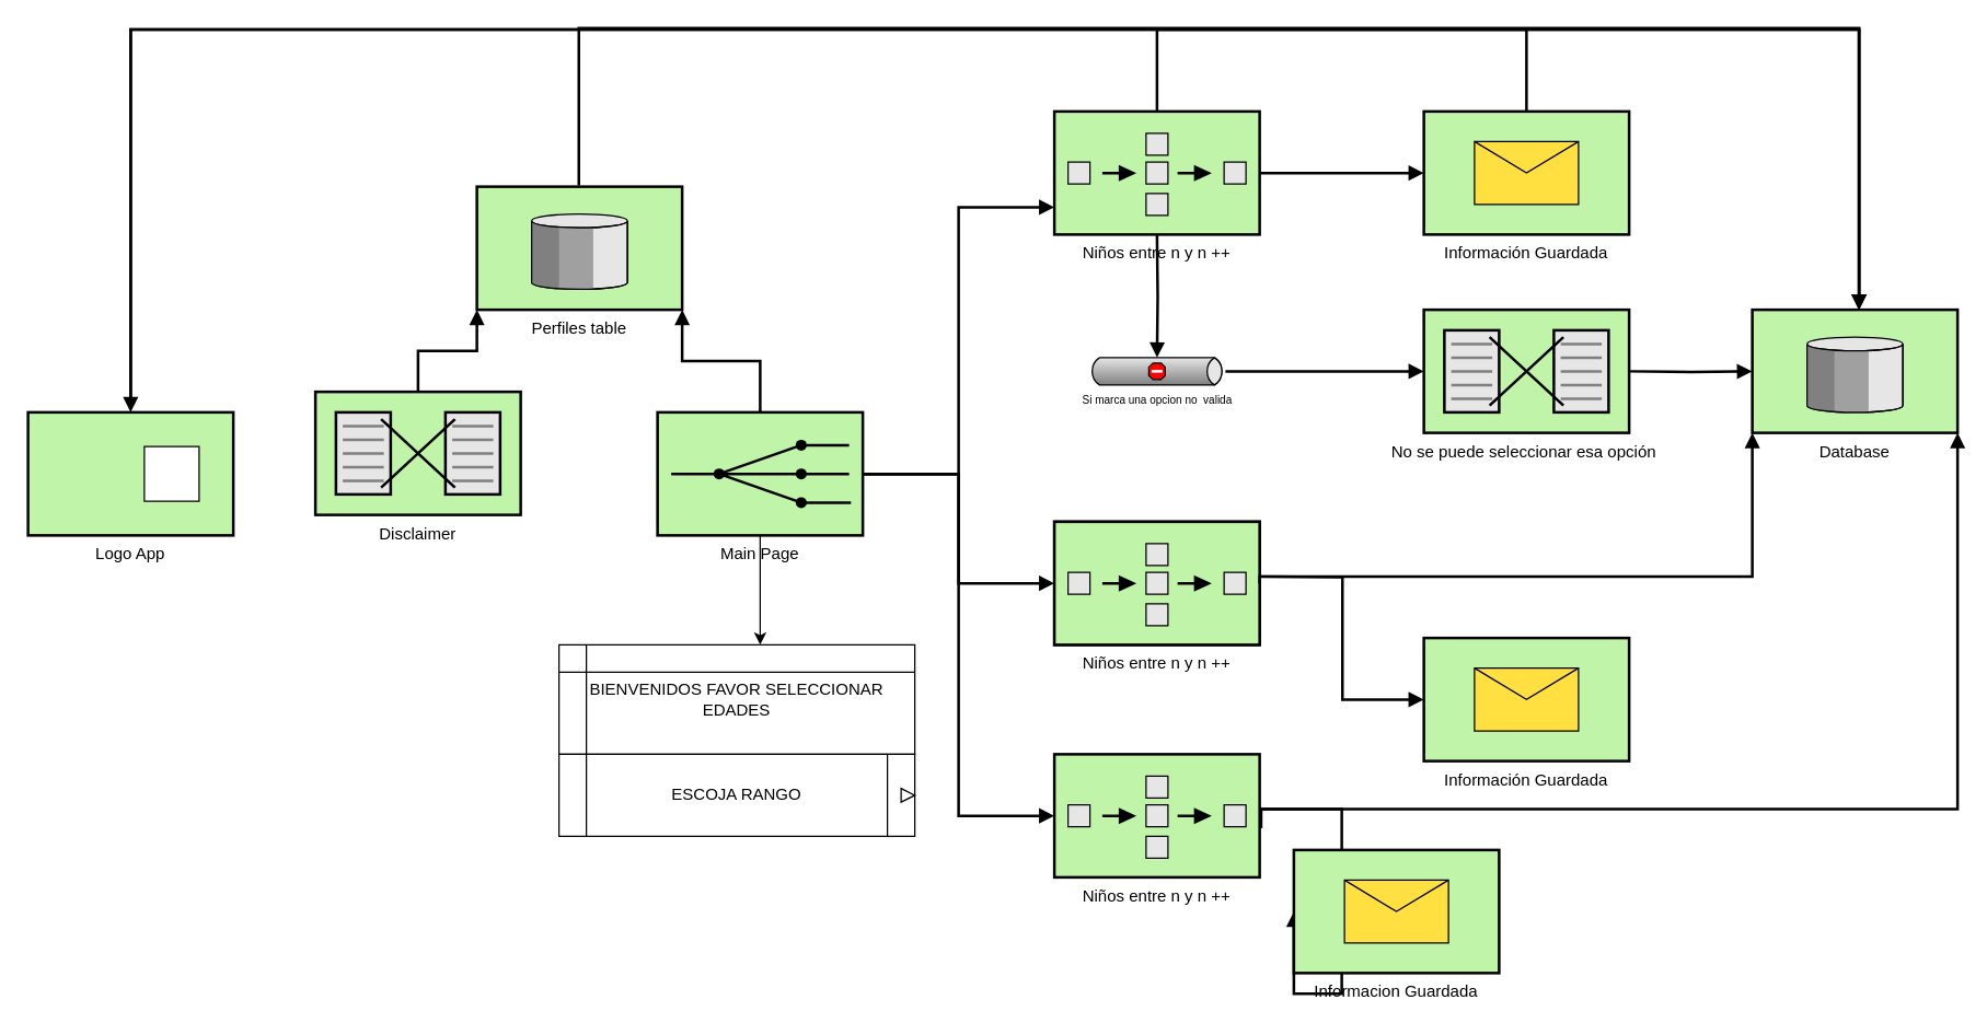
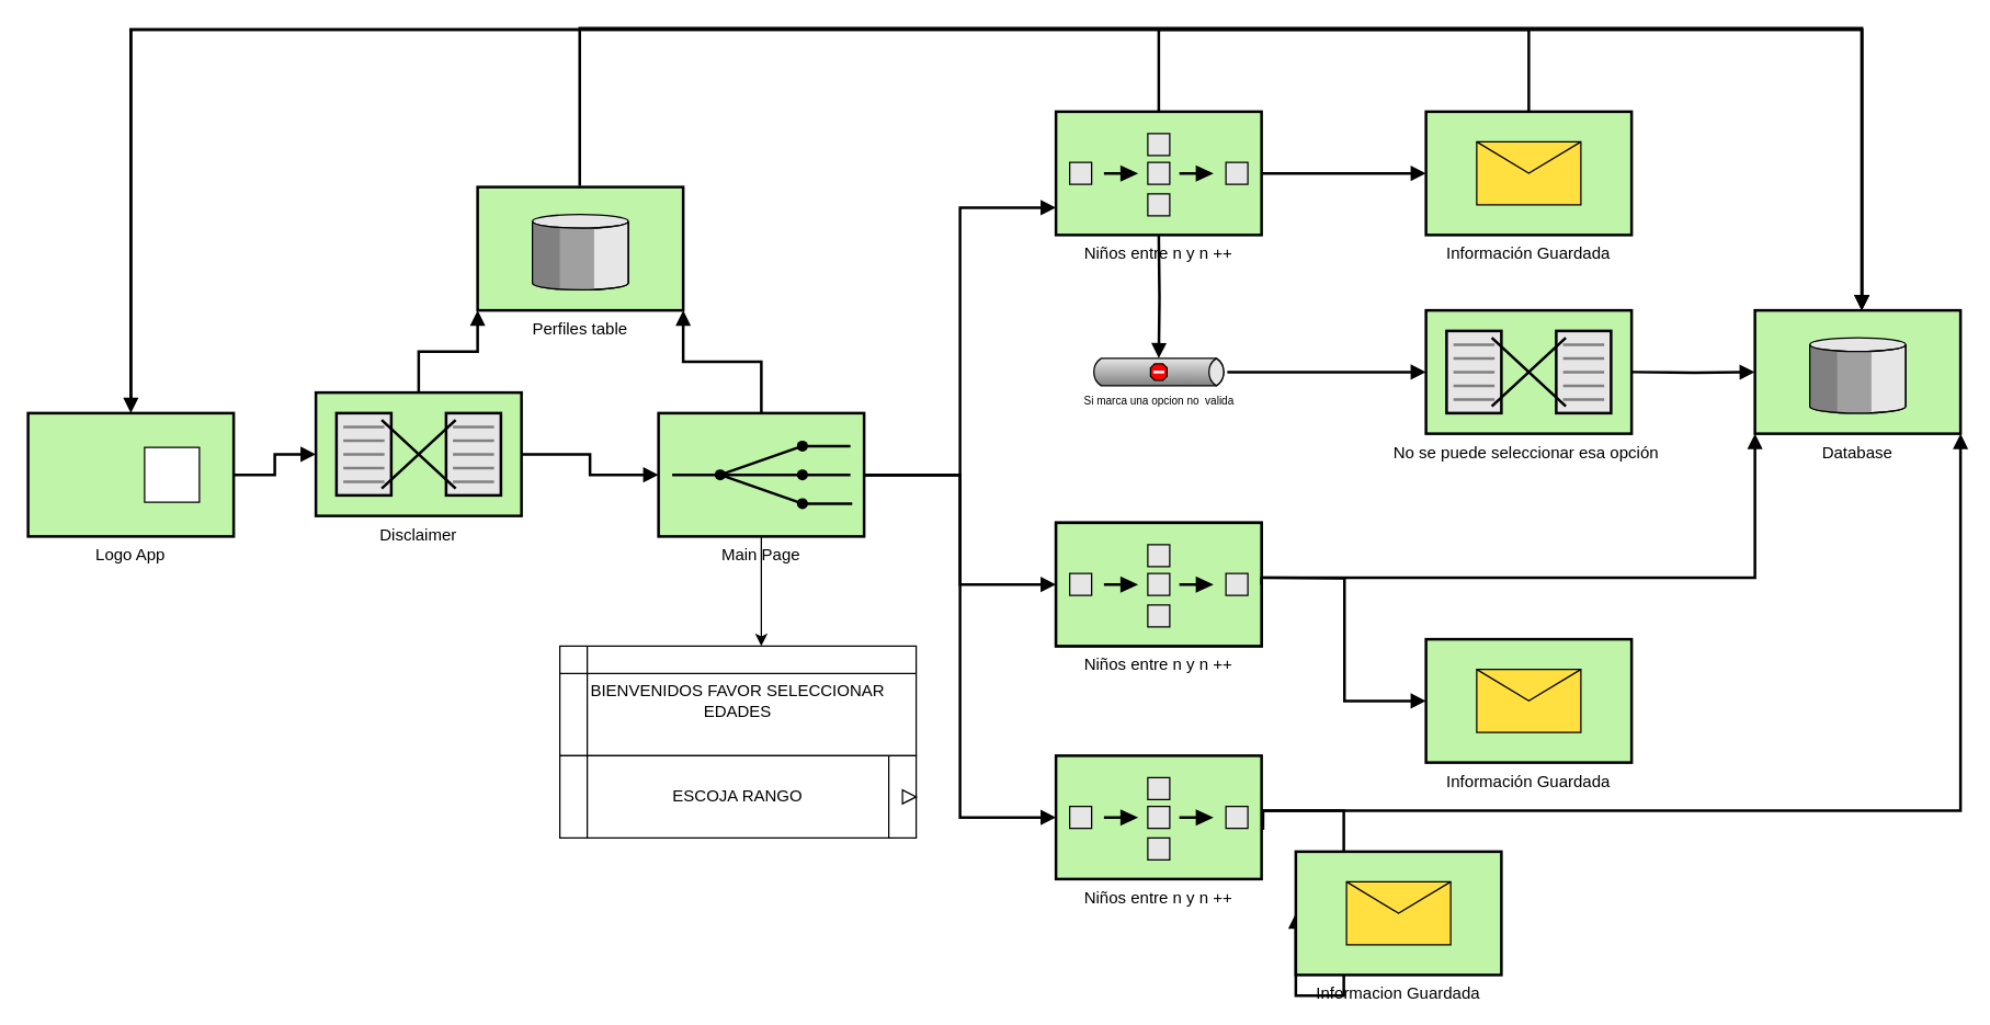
+ <mxCell id="2" style="edgeStyle=orthogonalEdgeStyle;rounded=0;html=1;endArrow=block;endFill=1;jettySize=auto;orthogonalLoop=1;strokeWidth=2;startArrow=none;startFill=0;" parent="1" source="3" target="8" edge="1"><mxGeometry relative="1" as="geometry" /></mxCell>
+ <mxCell id="9" style="edgeStyle=orthogonalEdgeStyle;rounded=0;html=1;endArrow=block;endFill=1;jettySize=auto;orthogonalLoop=1;strokeWidth=2;startArrow=none;startFill=0;" parent="1" source="10" target="3" edge="1"><mxGeometry relative="1" as="geometry" /></mxCell>
